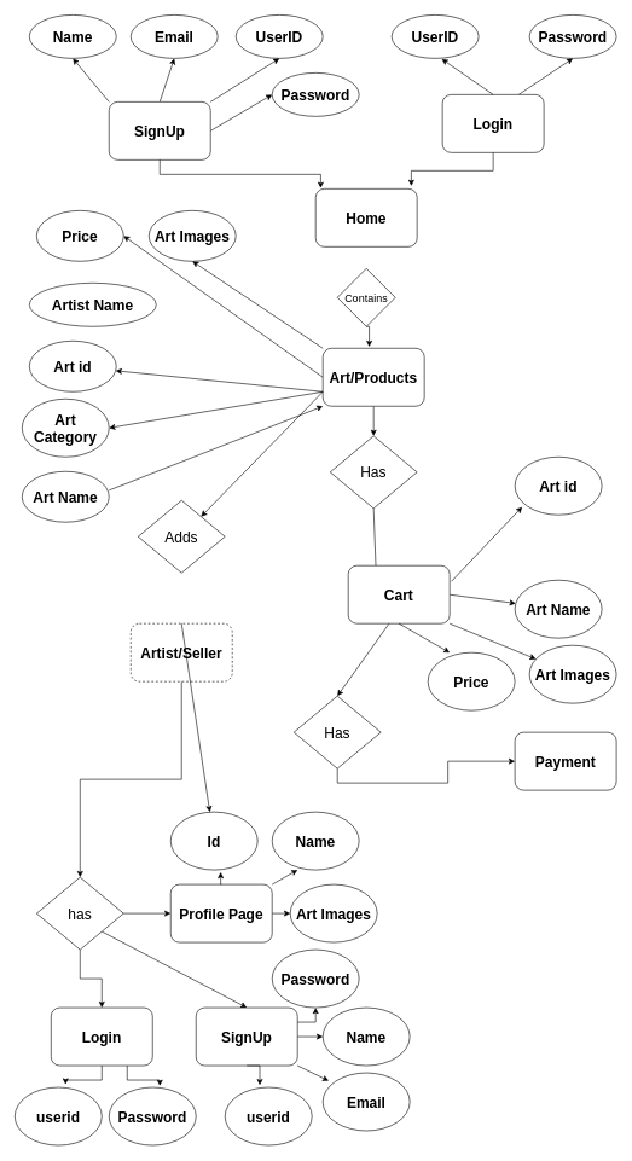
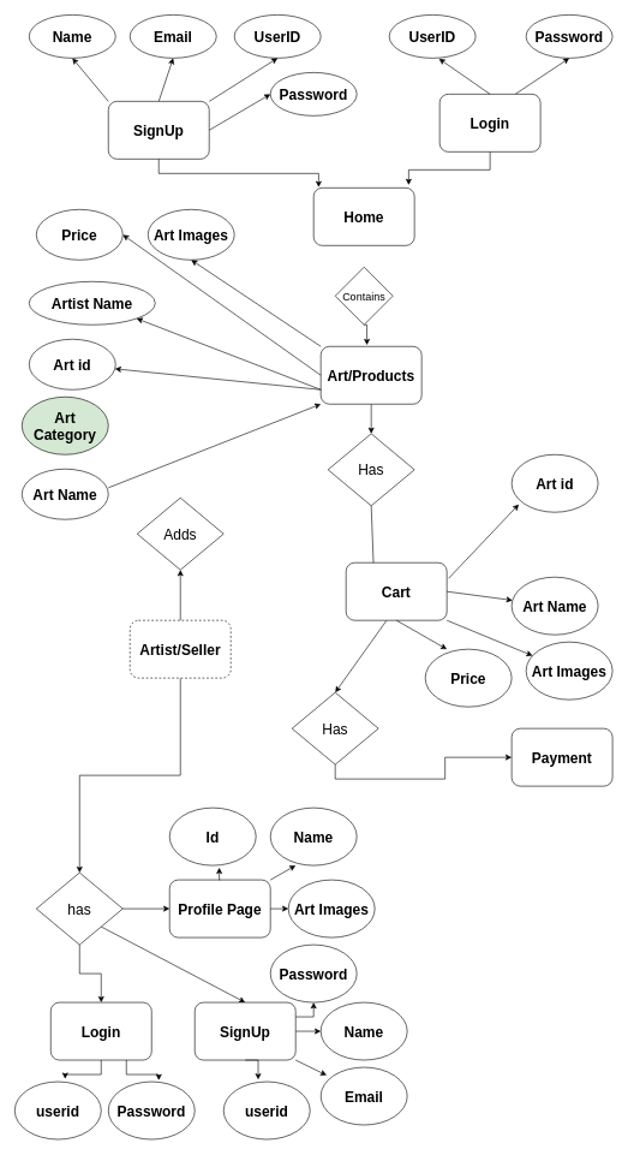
- <mxCell id="28" style="rounded=0;orthogonalLoop=1;jettySize=auto;html=1;exitX=0;exitY=0.75;exitDx=0;exitDy=0;entryX=1;entryY=0.5;entryDx=0;entryDy=0;" parent="1" source="23" target="27" edge="1"><mxGeometry relative="1" as="geometry" /></mxCell>
- <mxCell id="77" value="" style="endArrow=classic;html=1;rounded=0;exitX=0;exitY=0.75;exitDx=0;exitDy=0;" edge="1" parent="1" source="23" target="49"><mxGeometry width="50" height="50" relative="1" as="geometry"><mxPoint x="300" y="550" as="sourcePoint" /><mxPoint x="530" y="430" as="targetPoint" /></mxGeometry></mxCell>
+ <mxCell id="77" value="" style="endArrow=classic;html=1;rounded=0;entryX=1;entryY=1;entryDx=0;entryDy=0;exitX=0;exitY=0.75;exitDx=0;exitDy=0;" edge="1" parent="1" source="23" target="32"><mxGeometry width="50" height="50" relative="1" as="geometry"><mxPoint x="300" y="550" as="sourcePoint" /><mxPoint x="530" y="430" as="targetPoint" /></mxGeometry></mxCell>
- <mxCell id="27" value="&lt;b&gt;&lt;font style=&quot;font-size: 20px;&quot;&gt;Art Category&lt;/font&gt;&lt;/b&gt;" style="ellipse;whiteSpace=wrap;html=1;" parent="1" vertex="1"><mxGeometry x="30" y="550" width="120" height="80" as="geometry" /></mxCell>
+ <mxCell id="27" value="&lt;b&gt;&lt;font style=&quot;font-size: 20px;&quot;&gt;Art Category&lt;/font&gt;&lt;/b&gt;" style="ellipse;whiteSpace=wrap;html=1;fillColor=#d5e8d4;" parent="1" vertex="1"><mxGeometry x="30" y="550" width="120" height="80" as="geometry" /></mxCell>
- <mxCell id="50" style="rounded=0;orthogonalLoop=1;jettySize=auto;html=1;exitX=0.5;exitY=0;exitDx=0;exitDy=0;" parent="1" source="48" target="57" edge="1"><mxGeometry relative="1" as="geometry" /></mxCell>
+ <mxCell id="50" style="rounded=0;orthogonalLoop=1;jettySize=auto;html=1;exitX=0.5;exitY=0;exitDx=0;exitDy=0;entryX=0.5;entryY=1;entryDx=0;entryDy=0;" parent="1" source="48" target="49" edge="1"><mxGeometry relative="1" as="geometry" /></mxCell>
